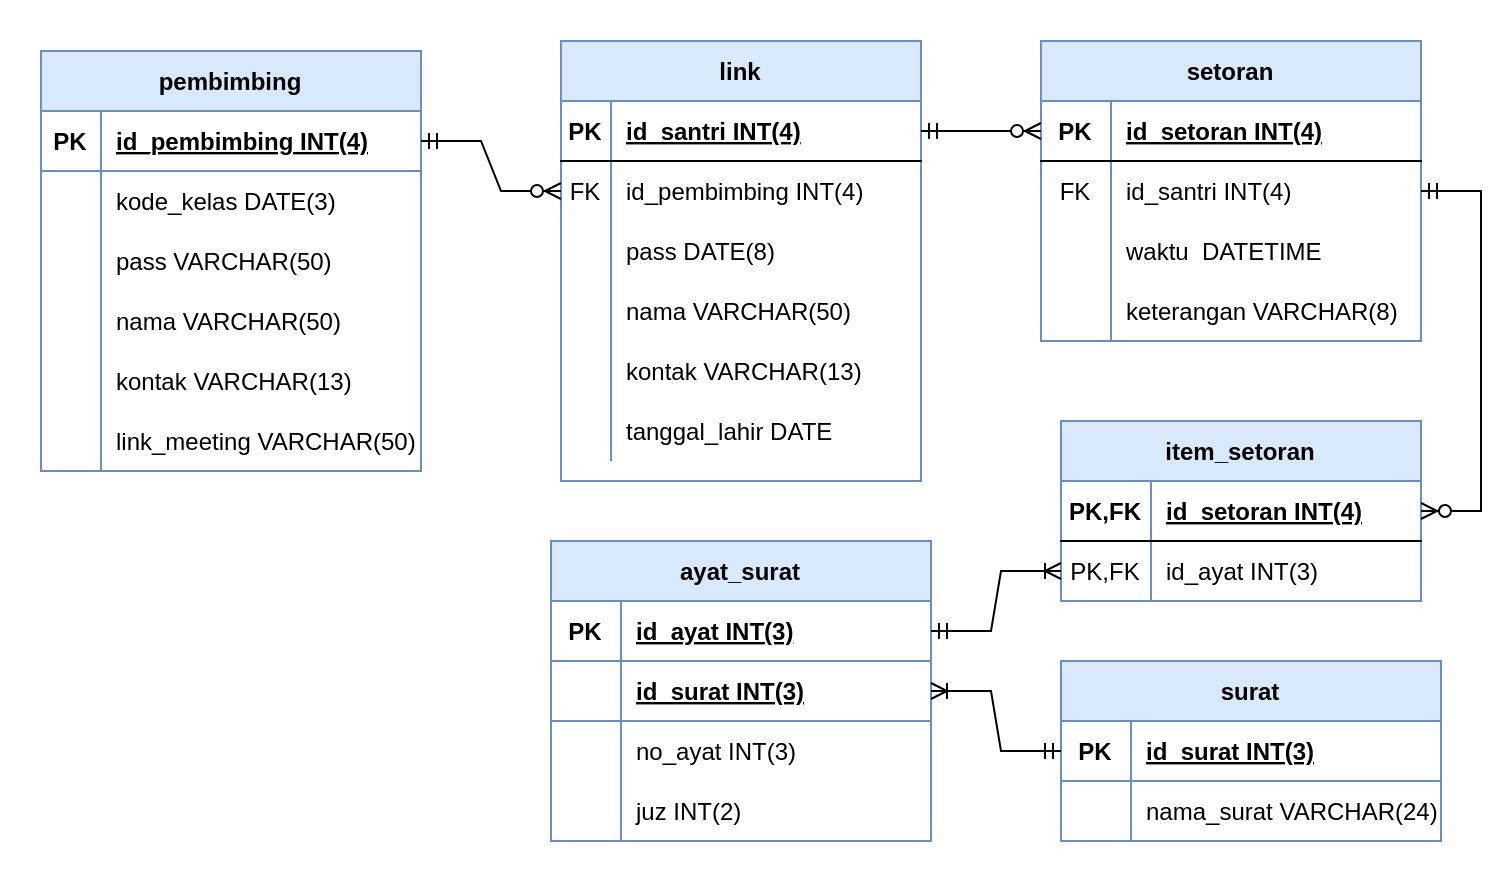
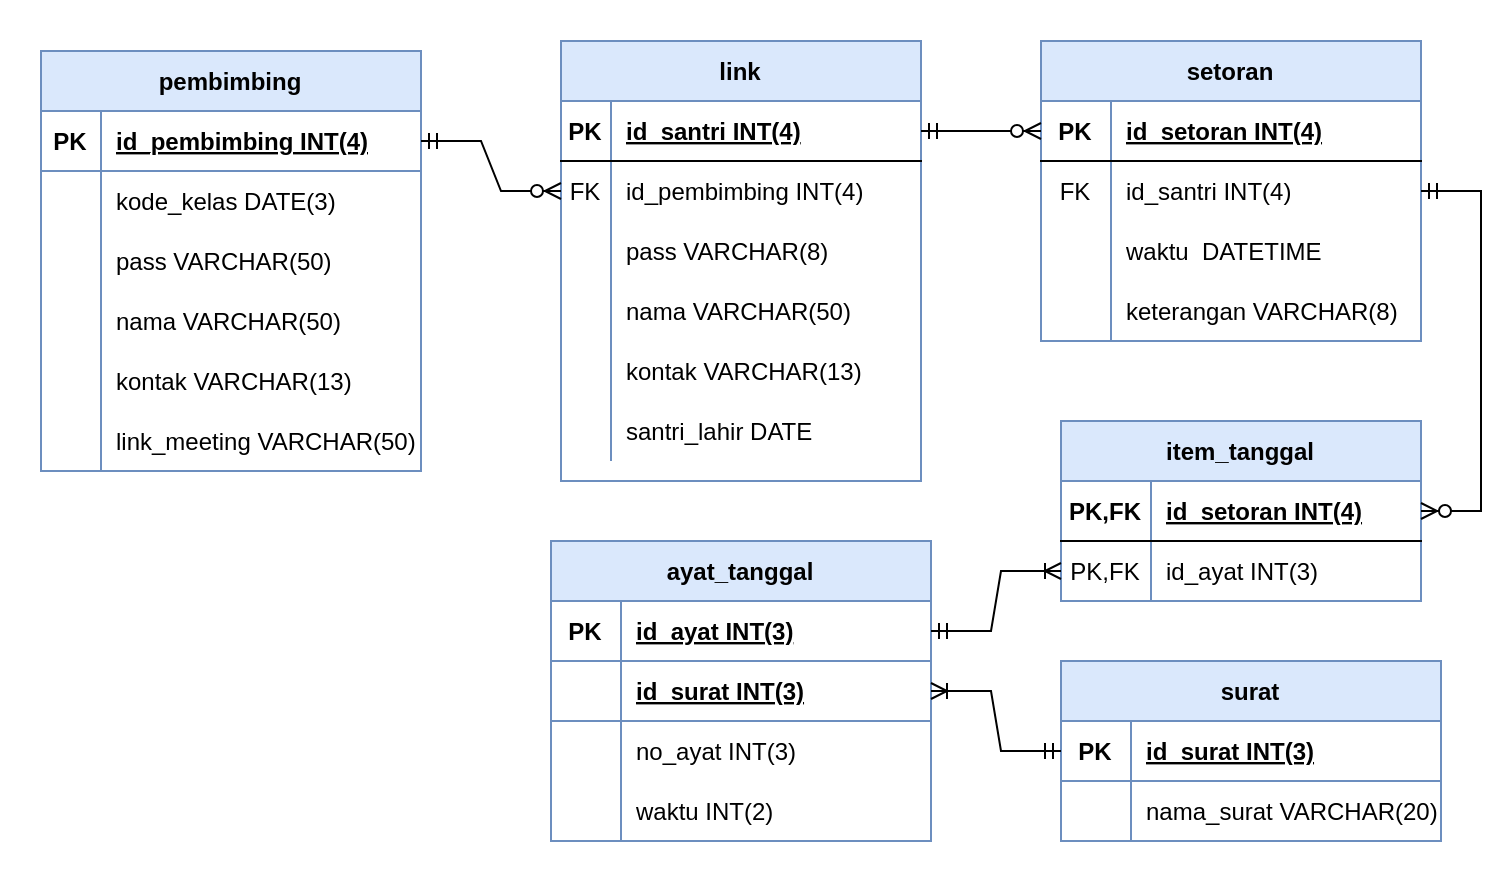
- <mxCell id="11" value="pass DATE(8)" style="shape=partialRectangle;connectable=0;fillColor=none;top=0;left=0;bottom=0;right=0;align=left;spacingLeft=6;overflow=hidden;" parent="9" vertex="1"><mxGeometry x="25" width="155" height="30" as="geometry"><mxRectangle width="155" height="30" as="alternateBounds" /></mxGeometry></mxCell>
+ <mxCell id="11" value="pass VARCHAR(8)" style="shape=partialRectangle;connectable=0;fillColor=none;top=0;left=0;bottom=0;right=0;align=left;spacingLeft=6;overflow=hidden;" parent="9" vertex="1"><mxGeometry x="25" width="155" height="30" as="geometry"><mxRectangle width="155" height="30" as="alternateBounds" /></mxGeometry></mxCell>
- <mxCell id="20" value="tanggal_lahir DATE" style="shape=partialRectangle;connectable=0;fillColor=none;top=0;left=0;bottom=0;right=0;align=left;spacingLeft=6;overflow=hidden;" parent="18" vertex="1"><mxGeometry x="25" width="155" height="30" as="geometry"><mxRectangle width="155" height="30" as="alternateBounds" /></mxGeometry></mxCell>
+ <mxCell id="20" value="santri_lahir DATE" style="shape=partialRectangle;connectable=0;fillColor=none;top=0;left=0;bottom=0;right=0;align=left;spacingLeft=6;overflow=hidden;" parent="18" vertex="1"><mxGeometry x="25" width="155" height="30" as="geometry"><mxRectangle width="155" height="30" as="alternateBounds" /></mxGeometry></mxCell>
- <mxCell id="53" value="item_setoran" style="shape=table;startSize=30;container=1;collapsible=1;childLayout=tableLayout;fixedRows=1;rowLines=0;fontStyle=1;align=center;resizeLast=1;fillColor=#dae8fc;strokeColor=#6c8ebf;" parent="1" vertex="1"><mxGeometry x="530" y="210" width="180" height="90" as="geometry" /></mxCell>
+ <mxCell id="53" value="item_tanggal" style="shape=table;startSize=30;container=1;collapsible=1;childLayout=tableLayout;fixedRows=1;rowLines=0;fontStyle=1;align=center;resizeLast=1;fillColor=#dae8fc;strokeColor=#6c8ebf;" parent="1" vertex="1"><mxGeometry x="530" y="210" width="180" height="90" as="geometry" /></mxCell>
- <mxCell id="70" value="ayat_surat" style="shape=table;startSize=30;container=1;collapsible=1;childLayout=tableLayout;fixedRows=1;rowLines=0;fontStyle=1;align=center;resizeLast=1;fillColor=#dae8fc;strokeColor=#6c8ebf;" vertex="1" parent="1"><mxGeometry x="275" y="270" width="190" height="150" as="geometry" /></mxCell>
+ <mxCell id="70" value="ayat_tanggal" style="shape=table;startSize=30;container=1;collapsible=1;childLayout=tableLayout;fixedRows=1;rowLines=0;fontStyle=1;align=center;resizeLast=1;fillColor=#dae8fc;strokeColor=#6c8ebf;" vertex="1" parent="1"><mxGeometry x="275" y="270" width="190" height="150" as="geometry" /></mxCell>
- <mxCell id="82" value="juz INT(2)" style="shape=partialRectangle;connectable=0;fillColor=none;top=0;left=0;bottom=0;right=0;align=left;spacingLeft=6;overflow=hidden;" vertex="1" parent="80"><mxGeometry x="35" width="155" height="30" as="geometry"><mxRectangle width="155" height="30" as="alternateBounds" /></mxGeometry></mxCell>
+ <mxCell id="82" value="waktu INT(2)" style="shape=partialRectangle;connectable=0;fillColor=none;top=0;left=0;bottom=0;right=0;align=left;spacingLeft=6;overflow=hidden;" vertex="1" parent="80"><mxGeometry x="35" width="155" height="30" as="geometry"><mxRectangle width="155" height="30" as="alternateBounds" /></mxGeometry></mxCell>
- <mxCell id="66" value="nama_surat VARCHAR(24)" style="shape=partialRectangle;connectable=0;fillColor=none;top=0;left=0;bottom=0;right=0;align=left;spacingLeft=6;overflow=hidden;" parent="64" vertex="1"><mxGeometry x="35" width="155" height="30" as="geometry"><mxRectangle width="155" height="30" as="alternateBounds" /></mxGeometry></mxCell>
+ <mxCell id="66" value="nama_surat VARCHAR(20)" style="shape=partialRectangle;connectable=0;fillColor=none;top=0;left=0;bottom=0;right=0;align=left;spacingLeft=6;overflow=hidden;" parent="64" vertex="1"><mxGeometry x="35" width="155" height="30" as="geometry"><mxRectangle width="155" height="30" as="alternateBounds" /></mxGeometry></mxCell>
